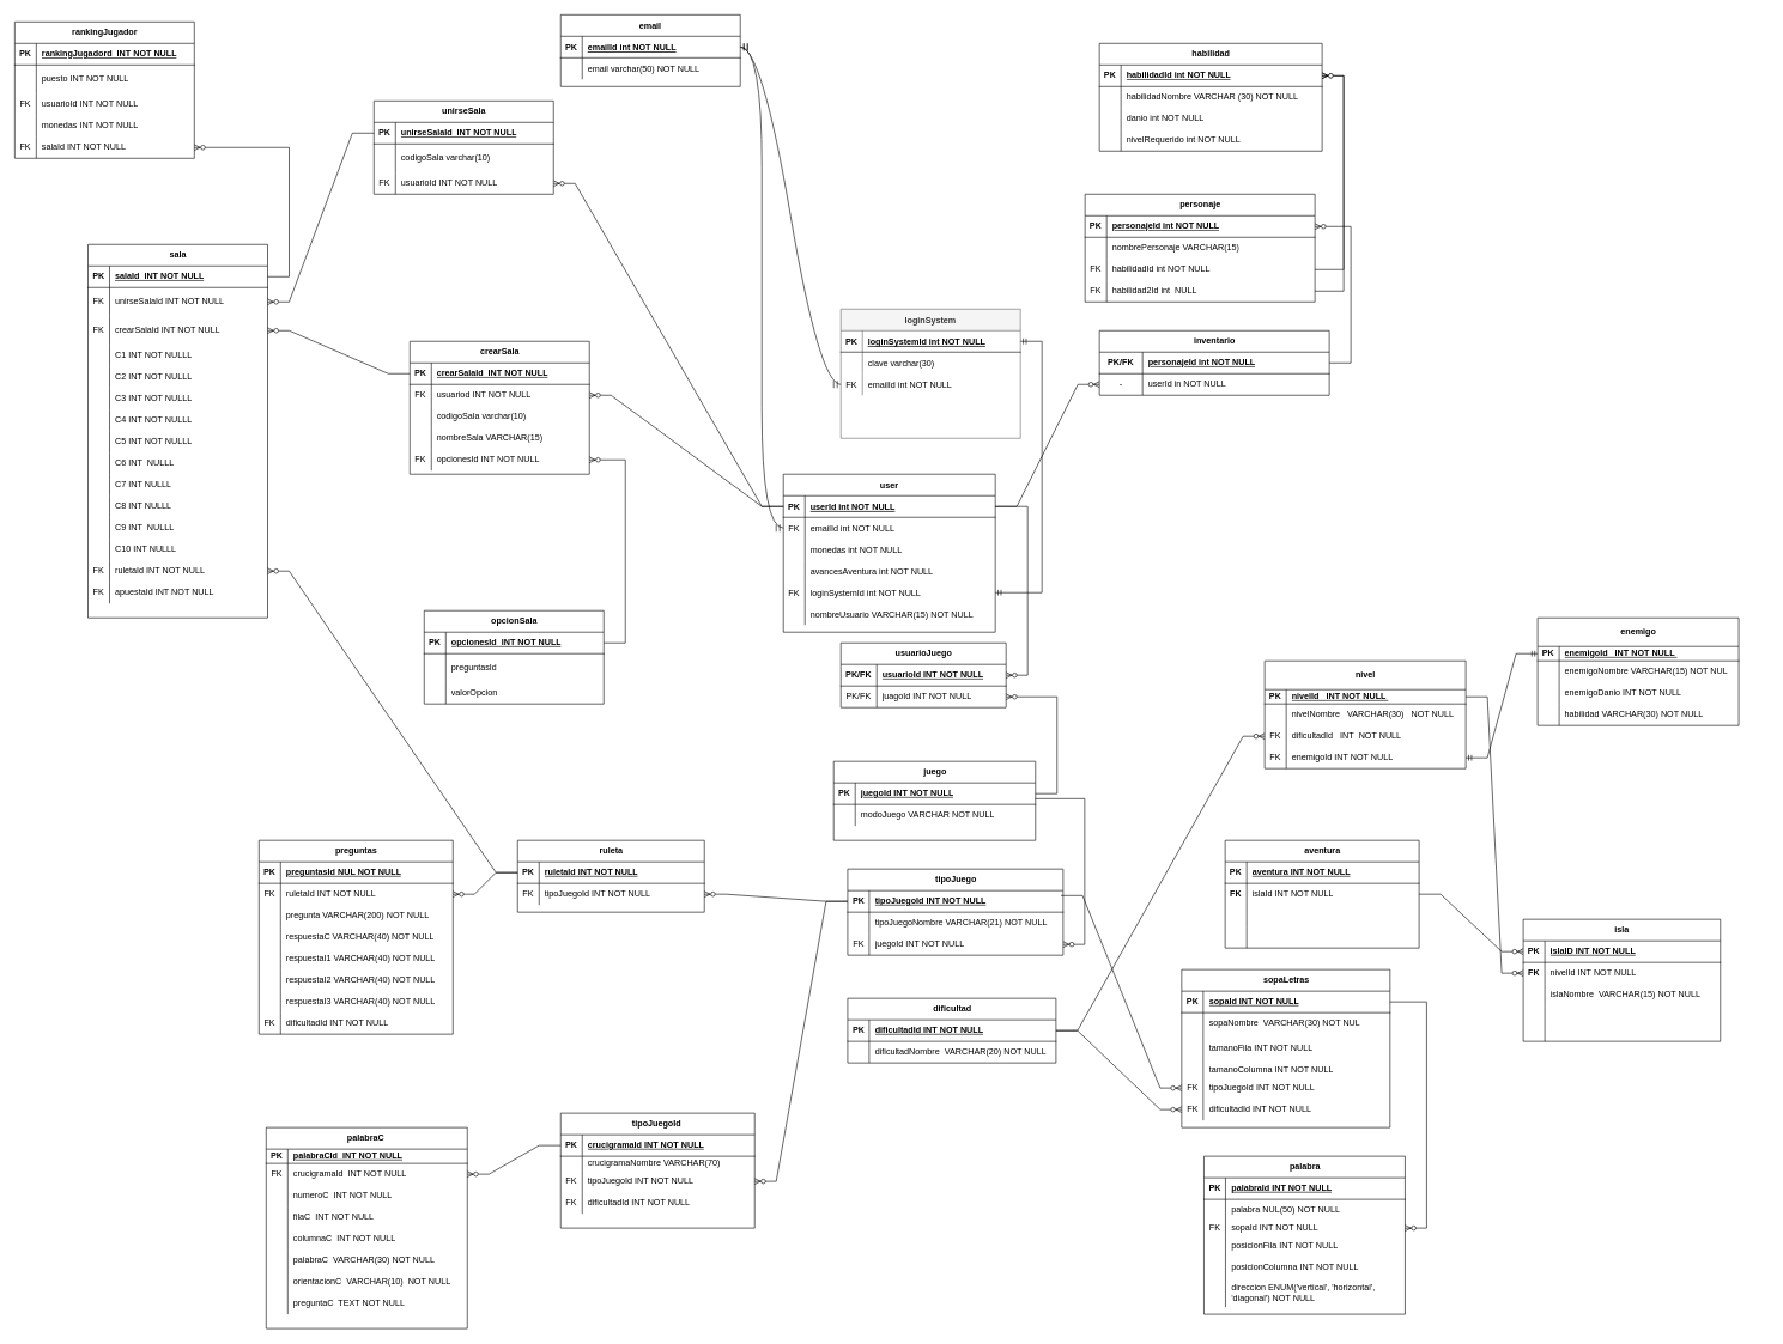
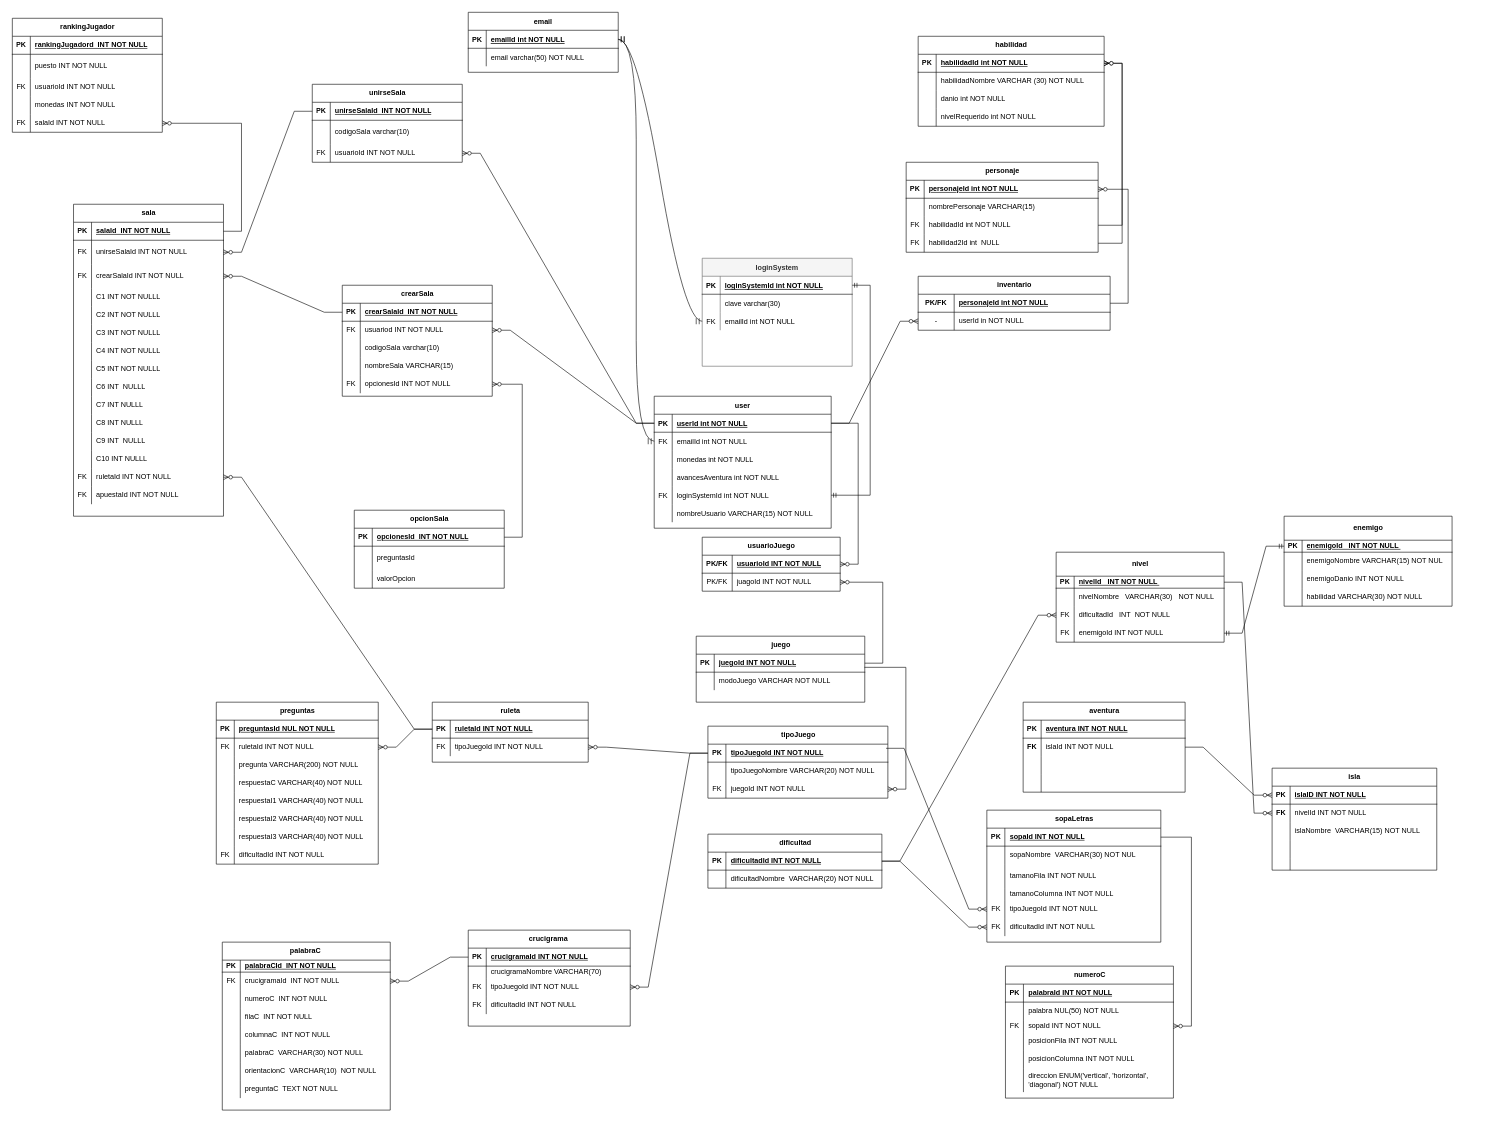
- <mxCell id="54" value="tipoJuegoNombre VARCHAR(21) NOT NULL" style="shape=partialRectangle;connectable=0;fillColor=none;top=0;left=0;bottom=0;right=0;align=left;spacingLeft=6;overflow=hidden;whiteSpace=wrap;html=1;" parent="52" vertex="1"><mxGeometry x="30" width="270" height="30" as="geometry"><mxRectangle width="270" height="30" as="alternateBounds" /></mxGeometry></mxCell>
+ <mxCell id="54" value="tipoJuegoNombre VARCHAR(20) NOT NULL" style="shape=partialRectangle;connectable=0;fillColor=none;top=0;left=0;bottom=0;right=0;align=left;spacingLeft=6;overflow=hidden;whiteSpace=wrap;html=1;" parent="52" vertex="1"><mxGeometry x="30" width="270" height="30" as="geometry"><mxRectangle width="270" height="30" as="alternateBounds" /></mxGeometry></mxCell>
- <mxCell id="58" value="tipoJuegoId&amp;nbsp;" style="shape=table;startSize=30;container=1;collapsible=1;childLayout=tableLayout;fixedRows=1;rowLines=0;fontStyle=1;align=center;resizeLast=1;html=1;" parent="1" vertex="1"><mxGeometry x="780" y="1550" width="270" height="160" as="geometry" /></mxCell>
+ <mxCell id="58" value="crucigrama&amp;nbsp;" style="shape=table;startSize=30;container=1;collapsible=1;childLayout=tableLayout;fixedRows=1;rowLines=0;fontStyle=1;align=center;resizeLast=1;html=1;" parent="1" vertex="1"><mxGeometry x="780" y="1550" width="270" height="160" as="geometry" /></mxCell>
- <mxCell id="90" value="palabra" style="shape=table;startSize=30;container=1;collapsible=1;childLayout=tableLayout;fixedRows=1;rowLines=0;fontStyle=1;align=center;resizeLast=1;html=1;" parent="1" vertex="1"><mxGeometry x="1675.5" y="1610" width="280" height="220" as="geometry" /></mxCell>
+ <mxCell id="90" value="numeroC" style="shape=table;startSize=30;container=1;collapsible=1;childLayout=tableLayout;fixedRows=1;rowLines=0;fontStyle=1;align=center;resizeLast=1;html=1;" parent="1" vertex="1"><mxGeometry x="1675.5" y="1610" width="280" height="220" as="geometry" /></mxCell>
